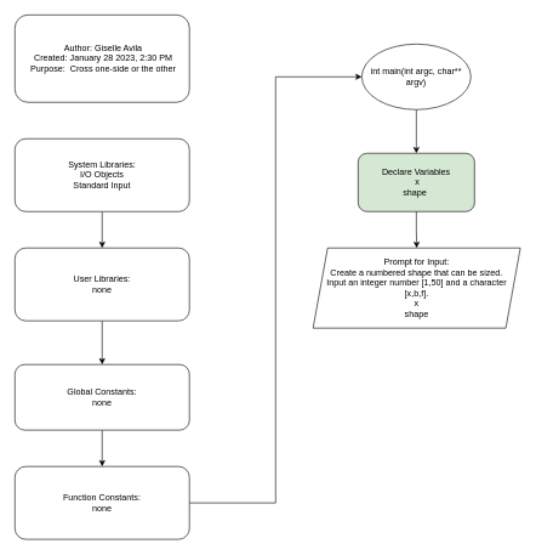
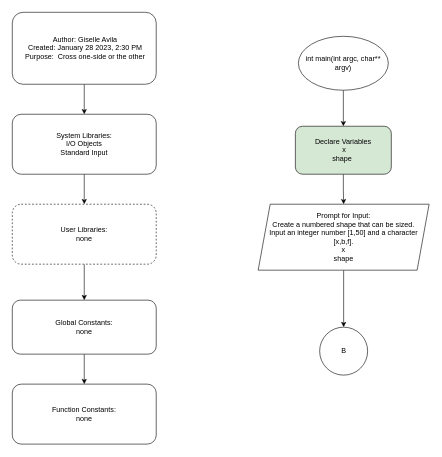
+ <mxCell id="2" value="" style="edgeStyle=orthogonalEdgeStyle;rounded=0;orthogonalLoop=1;jettySize=auto;html=1;" edge="1" parent="1" source="3" target="5"><mxGeometry relative="1" as="geometry" /></mxCell>
- <mxCell id="7" value="User Libraries:&lt;br&gt;none" style="rounded=1;whiteSpace=wrap;html=1;" vertex="1" parent="1"><mxGeometry x="20" y="340" width="240" height="100" as="geometry" /></mxCell>
+ <mxCell id="7" value="User Libraries:&lt;br&gt;none" style="rounded=1;whiteSpace=wrap;html=1;dashed=1;" vertex="1" parent="1"><mxGeometry x="20" y="340" width="240" height="100" as="geometry" /></mxCell>
+ <mxCell id="16" value="" style="edgeStyle=orthogonalEdgeStyle;rounded=0;orthogonalLoop=1;jettySize=auto;html=1;" edge="1" parent="1" source="17" target="18"><mxGeometry relative="1" as="geometry" /></mxCell>
+ <mxCell id="18" value="B" style="ellipse;whiteSpace=wrap;html=1;" vertex="1" parent="1"><mxGeometry x="532.5" y="545" width="80" height="80" as="geometry" /></mxCell>
- <mxCell id="10" value="" style="edgeStyle=orthogonalEdgeStyle;rounded=0;orthogonalLoop=1;jettySize=auto;html=1;entryX=0;entryY=0.5;entryDx=0;entryDy=0;" edge="1" parent="1" source="11" target="13"><mxGeometry relative="1" as="geometry"><mxPoint x="380" y="90" as="targetPoint" /></mxGeometry></mxCell>
